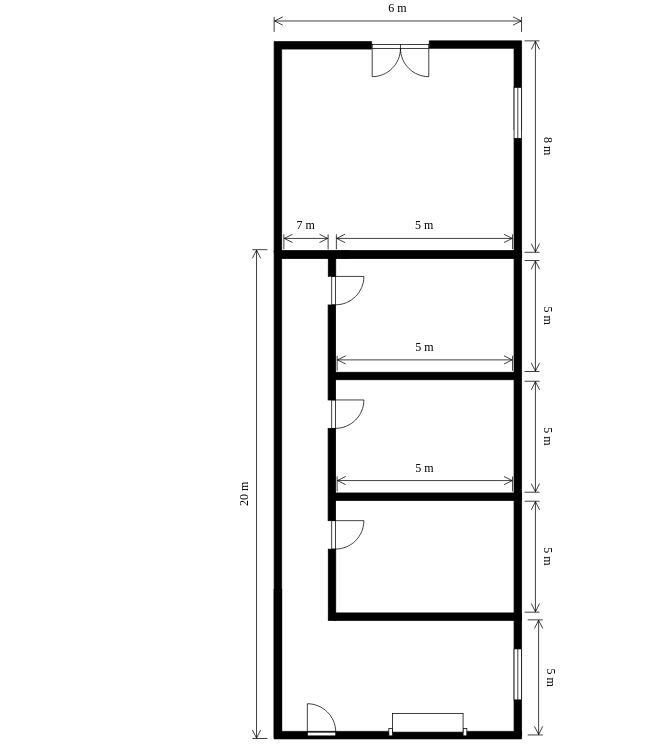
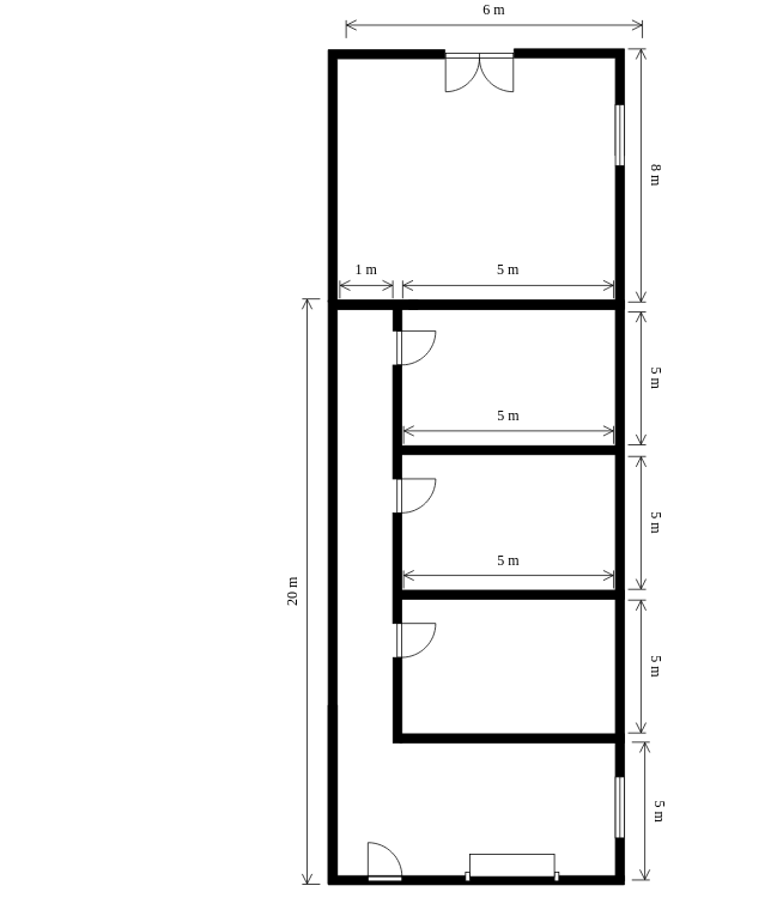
- <mxCell id="22" value="6 m" style="shape=dimension;direction=west;align=center;points=[];verticalAlign=bottom;spacingTop=-15;labelBackgroundColor=none;fontSize=16;whiteSpace=wrap;html=1;fontFamily=Times New Roman;labelPosition=center;verticalLabelPosition=top;" parent="1" vertex="1"><mxGeometry x="365" y="20" width="330" height="20" as="geometry" /></mxCell>
+ <mxCell id="22" value="6 m" style="shape=dimension;direction=west;align=center;points=[];verticalAlign=bottom;spacingTop=-15;labelBackgroundColor=none;fontSize=16;whiteSpace=wrap;html=1;fontFamily=Times New Roman;labelPosition=center;verticalLabelPosition=top;" parent="1" vertex="1"><mxGeometry x="385" y="20" width="330" height="20" as="geometry" /></mxCell>
- <mxCell id="33" value="7 m" style="shape=dimension;direction=west;align=center;points=[];verticalAlign=bottom;spacingTop=-15;labelBackgroundColor=none;fontSize=16;whiteSpace=wrap;html=1;fontFamily=Times New Roman;labelPosition=center;verticalLabelPosition=top;" vertex="1" parent="1"><mxGeometry x="378" y="310" width="59" height="20" as="geometry" /></mxCell>
+ <mxCell id="33" value="1 m" style="shape=dimension;direction=west;align=center;points=[];verticalAlign=bottom;spacingTop=-15;labelBackgroundColor=none;fontSize=16;whiteSpace=wrap;html=1;fontFamily=Times New Roman;labelPosition=center;verticalLabelPosition=top;" vertex="1" parent="1"><mxGeometry x="378" y="310" width="59" height="20" as="geometry" /></mxCell>
